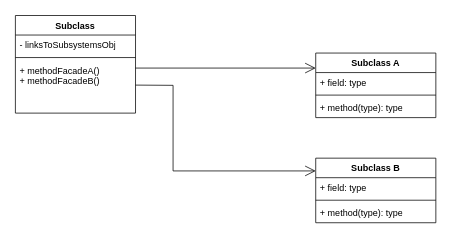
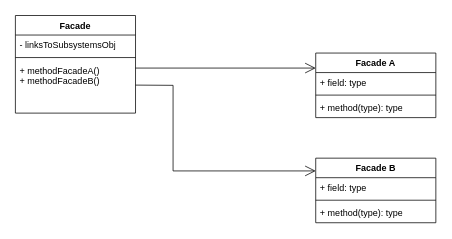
- <mxCell id="2" value="Subclass" style="swimlane;fontStyle=1;align=center;verticalAlign=top;childLayout=stackLayout;horizontal=1;startSize=26;horizontalStack=0;resizeParent=1;resizeParentMax=0;resizeLast=0;collapsible=1;marginBottom=0;whiteSpace=wrap;html=1;" parent="1" vertex="1"><mxGeometry x="20" y="20" width="160" height="130" as="geometry" /></mxCell>
+ <mxCell id="2" value="Facade" style="swimlane;fontStyle=1;align=center;verticalAlign=top;childLayout=stackLayout;horizontal=1;startSize=26;horizontalStack=0;resizeParent=1;resizeParentMax=0;resizeLast=0;collapsible=1;marginBottom=0;whiteSpace=wrap;html=1;" parent="1" vertex="1"><mxGeometry x="20" y="20" width="160" height="130" as="geometry" /></mxCell>
- <mxCell id="6" value="Subclass A" style="swimlane;fontStyle=1;align=center;verticalAlign=top;childLayout=stackLayout;horizontal=1;startSize=26;horizontalStack=0;resizeParent=1;resizeParentMax=0;resizeLast=0;collapsible=1;marginBottom=0;whiteSpace=wrap;html=1;" parent="1" vertex="1"><mxGeometry x="420" y="70" width="160" height="86" as="geometry" /></mxCell>
+ <mxCell id="6" value="Facade A" style="swimlane;fontStyle=1;align=center;verticalAlign=top;childLayout=stackLayout;horizontal=1;startSize=26;horizontalStack=0;resizeParent=1;resizeParentMax=0;resizeLast=0;collapsible=1;marginBottom=0;whiteSpace=wrap;html=1;" parent="1" vertex="1"><mxGeometry x="420" y="70" width="160" height="86" as="geometry" /></mxCell>
- <mxCell id="10" value="Subclass B" style="swimlane;fontStyle=1;align=center;verticalAlign=top;childLayout=stackLayout;horizontal=1;startSize=26;horizontalStack=0;resizeParent=1;resizeParentMax=0;resizeLast=0;collapsible=1;marginBottom=0;whiteSpace=wrap;html=1;" parent="1" vertex="1"><mxGeometry x="420" y="210" width="160" height="86" as="geometry" /></mxCell>
+ <mxCell id="10" value="Facade B" style="swimlane;fontStyle=1;align=center;verticalAlign=top;childLayout=stackLayout;horizontal=1;startSize=26;horizontalStack=0;resizeParent=1;resizeParentMax=0;resizeLast=0;collapsible=1;marginBottom=0;whiteSpace=wrap;html=1;" parent="1" vertex="1"><mxGeometry x="420" y="210" width="160" height="86" as="geometry" /></mxCell>
